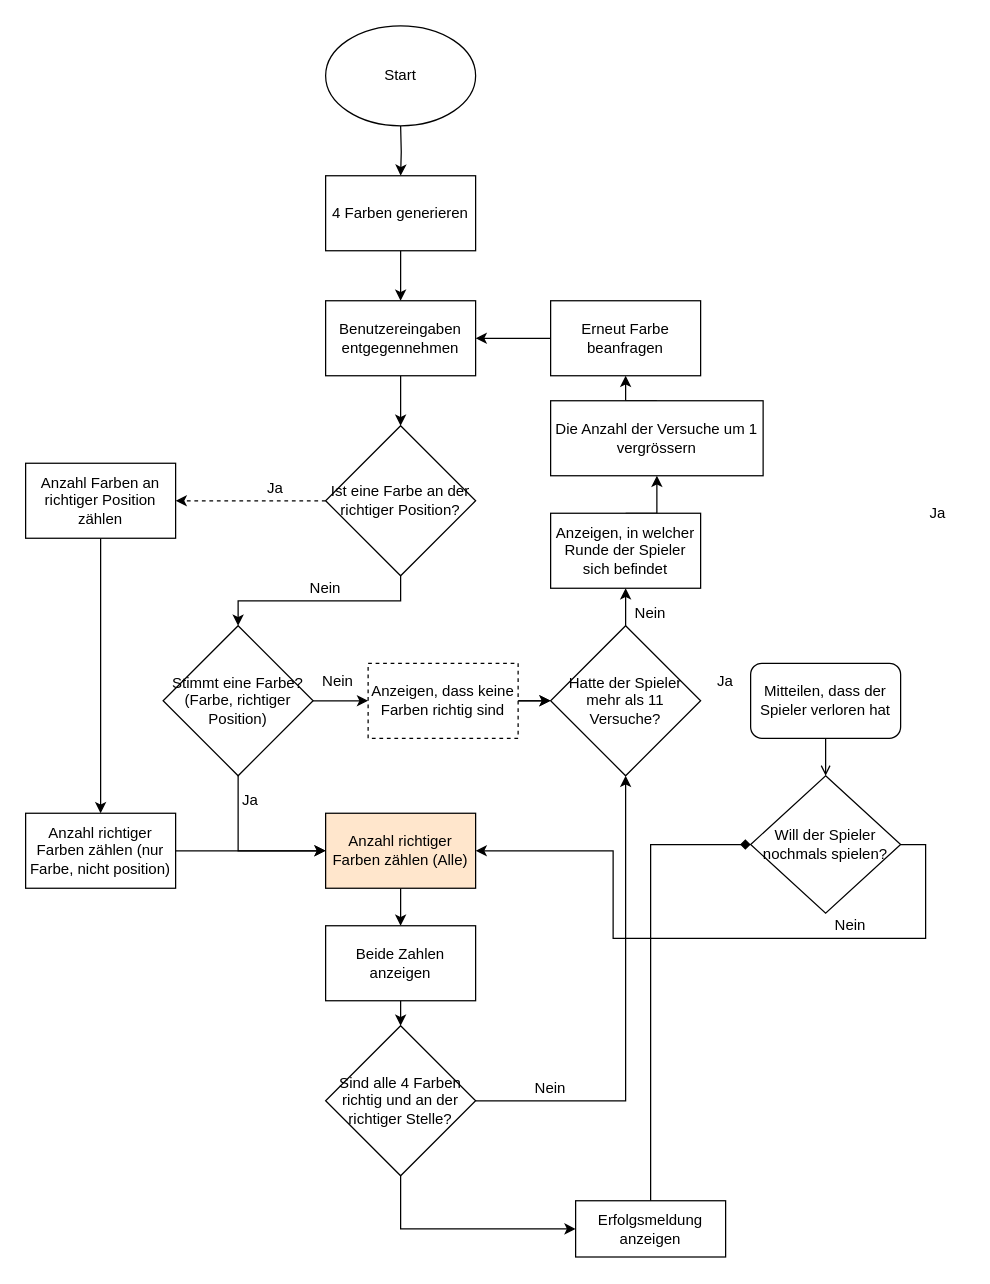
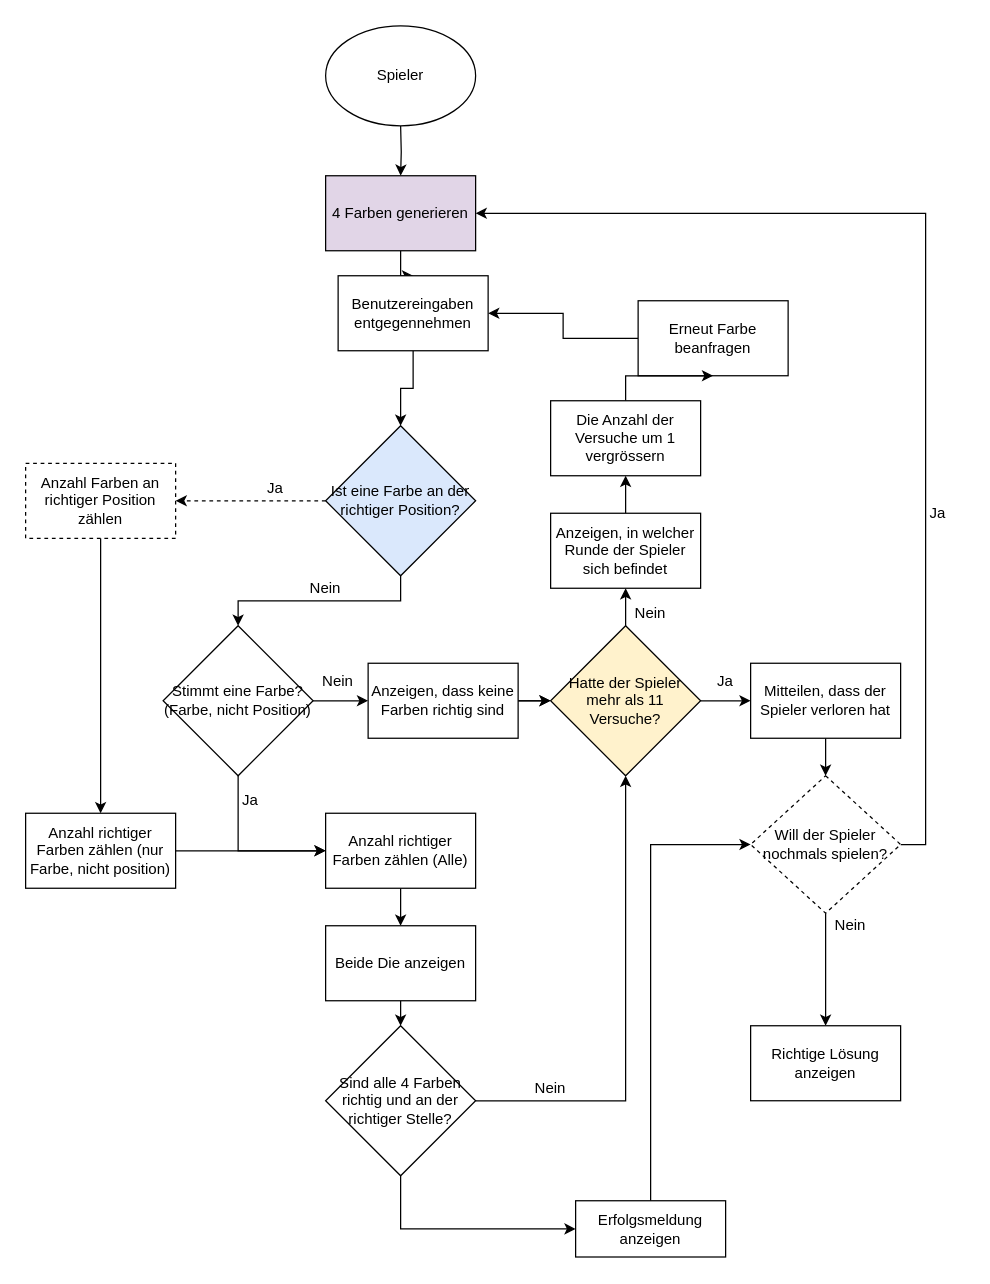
- <mxCell id="3" value="Start" style="ellipse;whiteSpace=wrap;html=1;" vertex="1" parent="1"><mxGeometry x="260" y="20" width="120" height="80" as="geometry" /></mxCell>
+ <mxCell id="3" value="Spieler" style="ellipse;whiteSpace=wrap;html=1;" vertex="1" parent="1"><mxGeometry x="260" y="20" width="120" height="80" as="geometry" /></mxCell>
- <mxCell id="5" value="4 Farben generieren" style="whiteSpace=wrap;html=1;" vertex="1" parent="1"><mxGeometry x="260" y="140" width="120" height="60" as="geometry" /></mxCell>
+ <mxCell id="5" value="4 Farben generieren" style="whiteSpace=wrap;html=1;fillColor=#e1d5e7;" vertex="1" parent="1"><mxGeometry x="260" y="140" width="120" height="60" as="geometry" /></mxCell>
- <mxCell id="7" value="Benutzereingaben entgegennehmen" style="whiteSpace=wrap;html=1;" vertex="1" parent="1"><mxGeometry x="260" y="240" width="120" height="60" as="geometry" /></mxCell>
+ <mxCell id="7" value="Benutzereingaben entgegennehmen" style="whiteSpace=wrap;html=1;" vertex="1" parent="1"><mxGeometry x="270" y="220" width="120" height="60" as="geometry" /></mxCell>
- <mxCell id="23" value="Erneut Farbe beanfragen" style="rounded=0;whiteSpace=wrap;html=1;" vertex="1" parent="1"><mxGeometry x="440" y="240" width="120" height="60" as="geometry" /></mxCell>
+ <mxCell id="23" value="Erneut Farbe beanfragen" style="rounded=0;whiteSpace=wrap;html=1;" vertex="1" parent="1"><mxGeometry x="510" y="240" width="120" height="60" as="geometry" /></mxCell>
- <mxCell id="34" value="Die Anzahl der Versuche um 1 vergrössern" style="rounded=0;whiteSpace=wrap;html=1;" vertex="1" parent="1"><mxGeometry x="440" y="320" width="170" height="60" as="geometry" /></mxCell>
+ <mxCell id="34" value="Die Anzahl der Versuche um 1 vergrössern" style="rounded=0;whiteSpace=wrap;html=1;" vertex="1" parent="1"><mxGeometry x="440" y="320" width="120" height="60" as="geometry" /></mxCell>
- <mxCell id="16" value="Anzahl Farben an richtiger Position zählen" style="whiteSpace=wrap;html=1;" vertex="1" parent="1"><mxGeometry x="20" y="370" width="120" height="60" as="geometry" /></mxCell>
+ <mxCell id="16" value="Anzahl Farben an richtiger Position zählen" style="whiteSpace=wrap;html=1;dashed=1;" vertex="1" parent="1"><mxGeometry x="20" y="370" width="120" height="60" as="geometry" /></mxCell>
- <mxCell id="10" value="Ist eine Farbe an der richtiger Position?" style="rhombus;whiteSpace=wrap;html=1;" vertex="1" parent="1"><mxGeometry x="260" y="340" width="120" height="120" as="geometry" /></mxCell>
+ <mxCell id="10" value="Ist eine Farbe an der richtiger Position?" style="rhombus;whiteSpace=wrap;html=1;fillColor=#dae8fc;" vertex="1" parent="1"><mxGeometry x="260" y="340" width="120" height="120" as="geometry" /></mxCell>
- <mxCell id="13" value="Stimmt eine Farbe? (Farbe, richtiger Position)" style="rhombus;whiteSpace=wrap;html=1;" vertex="1" parent="1"><mxGeometry x="130" y="500" width="120" height="120" as="geometry" /></mxCell>
+ <mxCell id="13" value="Stimmt eine Farbe? (Farbe, nicht Position)" style="rhombus;whiteSpace=wrap;html=1;" vertex="1" parent="1"><mxGeometry x="130" y="500" width="120" height="120" as="geometry" /></mxCell>
- <mxCell id="47" value="Anzeigen, dass keine Farben richtig sind" style="rounded=0;whiteSpace=wrap;html=1;dashed=1;" vertex="1" parent="1"><mxGeometry x="294" y="530" width="120" height="60" as="geometry" /></mxCell>
+ <mxCell id="47" value="Anzeigen, dass keine Farben richtig sind" style="rounded=0;whiteSpace=wrap;html=1;" vertex="1" parent="1"><mxGeometry x="294" y="530" width="120" height="60" as="geometry" /></mxCell>
- <mxCell id="29" value="Hatte der Spieler mehr als 11 Versuche?" style="rhombus;whiteSpace=wrap;html=1;" vertex="1" parent="1"><mxGeometry x="440" y="500" width="120" height="120" as="geometry" /></mxCell>
+ <mxCell id="29" value="Hatte der Spieler mehr als 11 Versuche?" style="rhombus;whiteSpace=wrap;html=1;fillColor=#fff2cc;" vertex="1" parent="1"><mxGeometry x="440" y="500" width="120" height="120" as="geometry" /></mxCell>
+ <mxCell id="27" style="edgeStyle=orthogonalEdgeStyle;rounded=0;orthogonalLoop=1;jettySize=auto;html=1;exitX=1;exitY=0.5;exitDx=0;exitDy=0;entryX=0;entryY=0.5;entryDx=0;entryDy=0;" edge="1" parent="1" source="29" target="36"><mxGeometry relative="1" as="geometry" /></mxCell>
- <mxCell id="36" value="Mitteilen, dass der Spieler verloren hat" style="whiteSpace=wrap;html=1;rounded=1;" vertex="1" parent="1"><mxGeometry x="600" y="530" width="120" height="60" as="geometry" /></mxCell>
+ <mxCell id="36" value="Mitteilen, dass der Spieler verloren hat" style="rounded=0;whiteSpace=wrap;html=1;" vertex="1" parent="1"><mxGeometry x="600" y="530" width="120" height="60" as="geometry" /></mxCell>
- <mxCell id="35" style="edgeStyle=orthogonalEdgeStyle;rounded=0;orthogonalLoop=1;jettySize=auto;html=1;exitX=0.5;exitY=1;exitDx=0;exitDy=0;entryX=0.5;entryY=0;entryDx=0;entryDy=0;endArrow=open;" edge="1" parent="1" source="36" target="39"><mxGeometry relative="1" as="geometry" /></mxCell>
+ <mxCell id="35" style="edgeStyle=orthogonalEdgeStyle;rounded=0;orthogonalLoop=1;jettySize=auto;html=1;exitX=0.5;exitY=1;exitDx=0;exitDy=0;entryX=0.5;entryY=0;entryDx=0;entryDy=0;" edge="1" parent="1" source="36" target="39"><mxGeometry relative="1" as="geometry" /></mxCell>
- <mxCell id="43" style="edgeStyle=orthogonalEdgeStyle;rounded=0;orthogonalLoop=1;jettySize=auto;html=1;exitX=0.5;exitY=0;exitDx=0;exitDy=0;entryX=0;entryY=0.5;entryDx=0;entryDy=0;endArrow=diamond;" edge="1" parent="1" source="44" target="39"><mxGeometry relative="1" as="geometry" /></mxCell>
+ <mxCell id="43" style="edgeStyle=orthogonalEdgeStyle;rounded=0;orthogonalLoop=1;jettySize=auto;html=1;exitX=0.5;exitY=0;exitDx=0;exitDy=0;entryX=0;entryY=0.5;entryDx=0;entryDy=0;" edge="1" parent="1" source="44" target="39"><mxGeometry relative="1" as="geometry" /></mxCell>
- <mxCell id="39" value="Will der Spieler nochmals spielen?" style="rhombus;whiteSpace=wrap;html=1;" vertex="1" parent="1"><mxGeometry x="600" y="620" width="120" height="110" as="geometry" /></mxCell>
+ <mxCell id="39" value="Will der Spieler nochmals spielen?" style="rhombus;whiteSpace=wrap;html=1;dashed=1;" vertex="1" parent="1"><mxGeometry x="600" y="620" width="120" height="110" as="geometry" /></mxCell>
- <mxCell id="18" value="Anzahl richtiger Farben zählen (Alle)" style="whiteSpace=wrap;html=1;fillColor=#ffe6cc;" vertex="1" parent="1"><mxGeometry x="260" y="650" width="120" height="60" as="geometry" /></mxCell>
+ <mxCell id="18" value="Anzahl richtiger Farben zählen (Alle)" style="whiteSpace=wrap;html=1;" vertex="1" parent="1"><mxGeometry x="260" y="650" width="120" height="60" as="geometry" /></mxCell>
- <mxCell id="38" style="edgeStyle=orthogonalEdgeStyle;rounded=0;orthogonalLoop=1;jettySize=auto;html=1;exitX=1;exitY=0.5;exitDx=0;exitDy=0;" edge="1" parent="1" source="39" target="18"><mxGeometry relative="1" as="geometry" /></mxCell>
+ <mxCell id="38" style="edgeStyle=orthogonalEdgeStyle;rounded=0;orthogonalLoop=1;jettySize=auto;html=1;exitX=1;exitY=0.5;exitDx=0;exitDy=0;entryX=1;entryY=0.5;entryDx=0;entryDy=0;" edge="1" parent="1" source="39" target="5"><mxGeometry relative="1" as="geometry" /></mxCell>
- <mxCell id="21" value="Beide Zahlen anzeigen" style="whiteSpace=wrap;html=1;" vertex="1" parent="1"><mxGeometry x="260" y="740" width="120" height="60" as="geometry" /></mxCell>
+ <mxCell id="21" value="Beide Die anzeigen" style="whiteSpace=wrap;html=1;" vertex="1" parent="1"><mxGeometry x="260" y="740" width="120" height="60" as="geometry" /></mxCell>
+ <mxCell id="37" style="edgeStyle=orthogonalEdgeStyle;rounded=0;orthogonalLoop=1;jettySize=auto;html=1;exitX=0.5;exitY=1;exitDx=0;exitDy=0;" edge="1" parent="1" source="39" target="53"><mxGeometry relative="1" as="geometry"><mxPoint x="660" y="820" as="targetPoint" /></mxGeometry></mxCell>
+ <mxCell id="53" value="Richtige Lösung anzeigen" style="rounded=0;whiteSpace=wrap;html=1;" vertex="1" parent="1"><mxGeometry x="600" y="820" width="120" height="60" as="geometry" /></mxCell>
